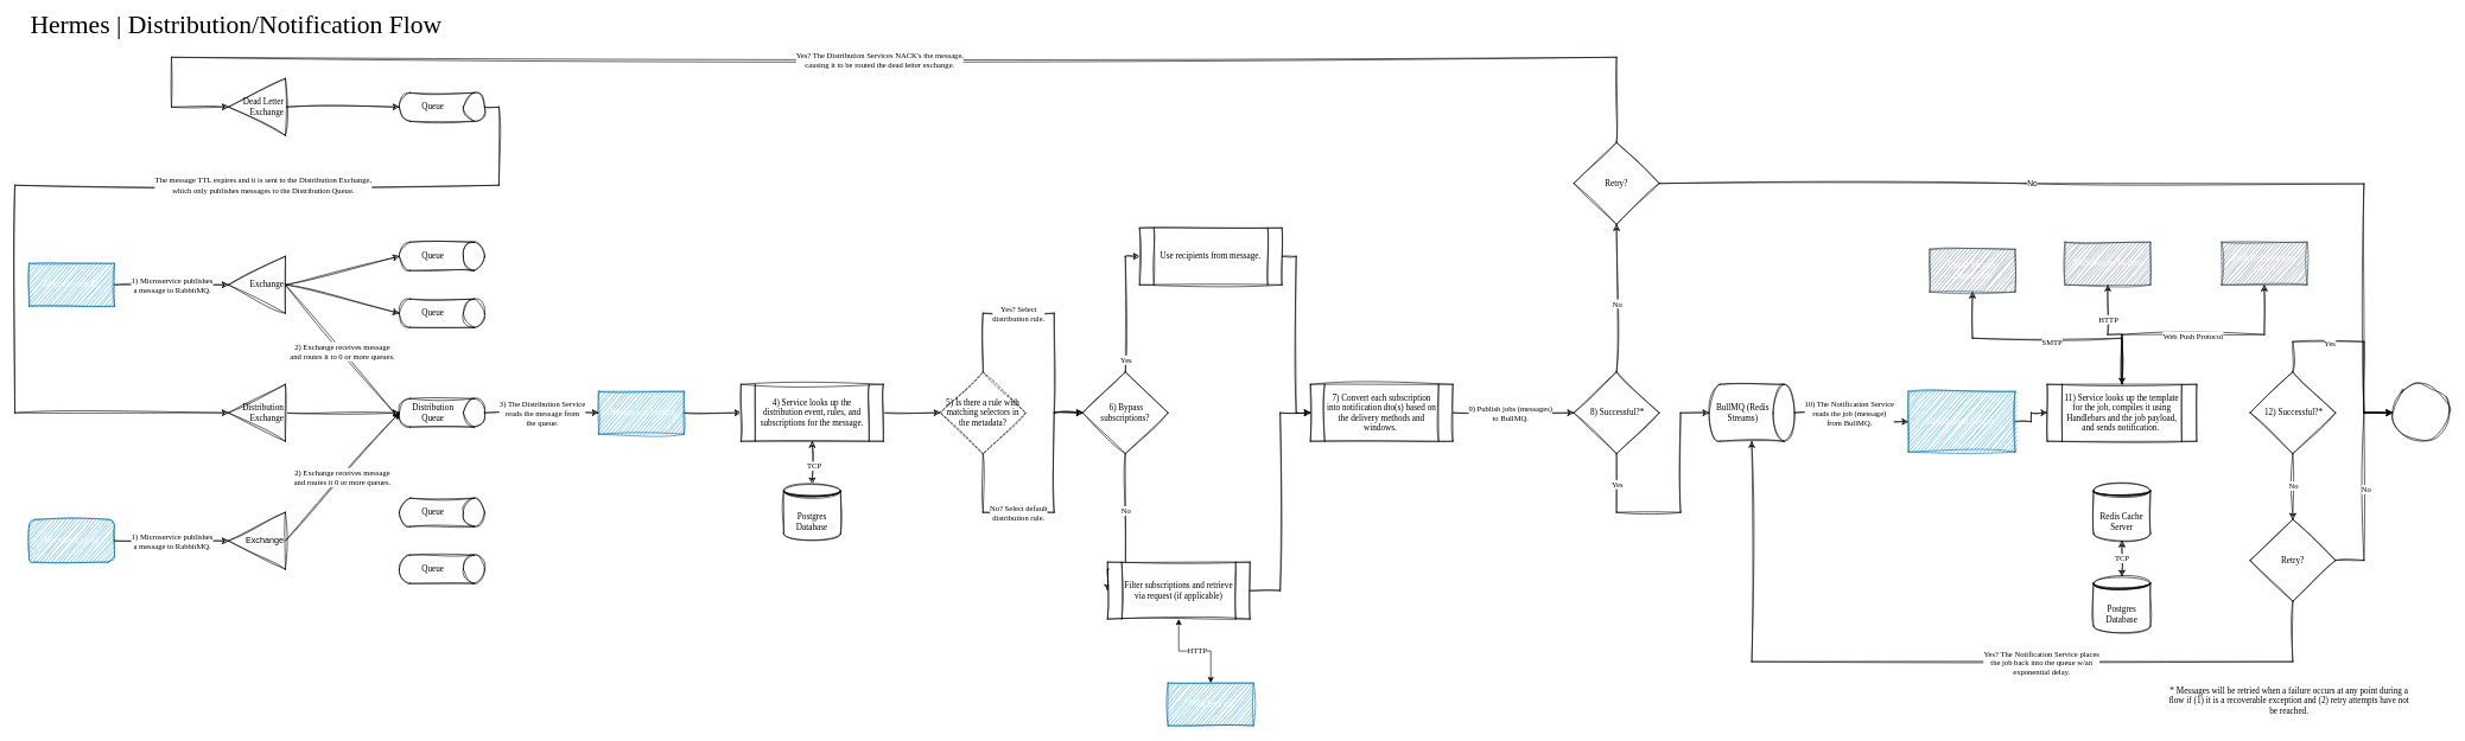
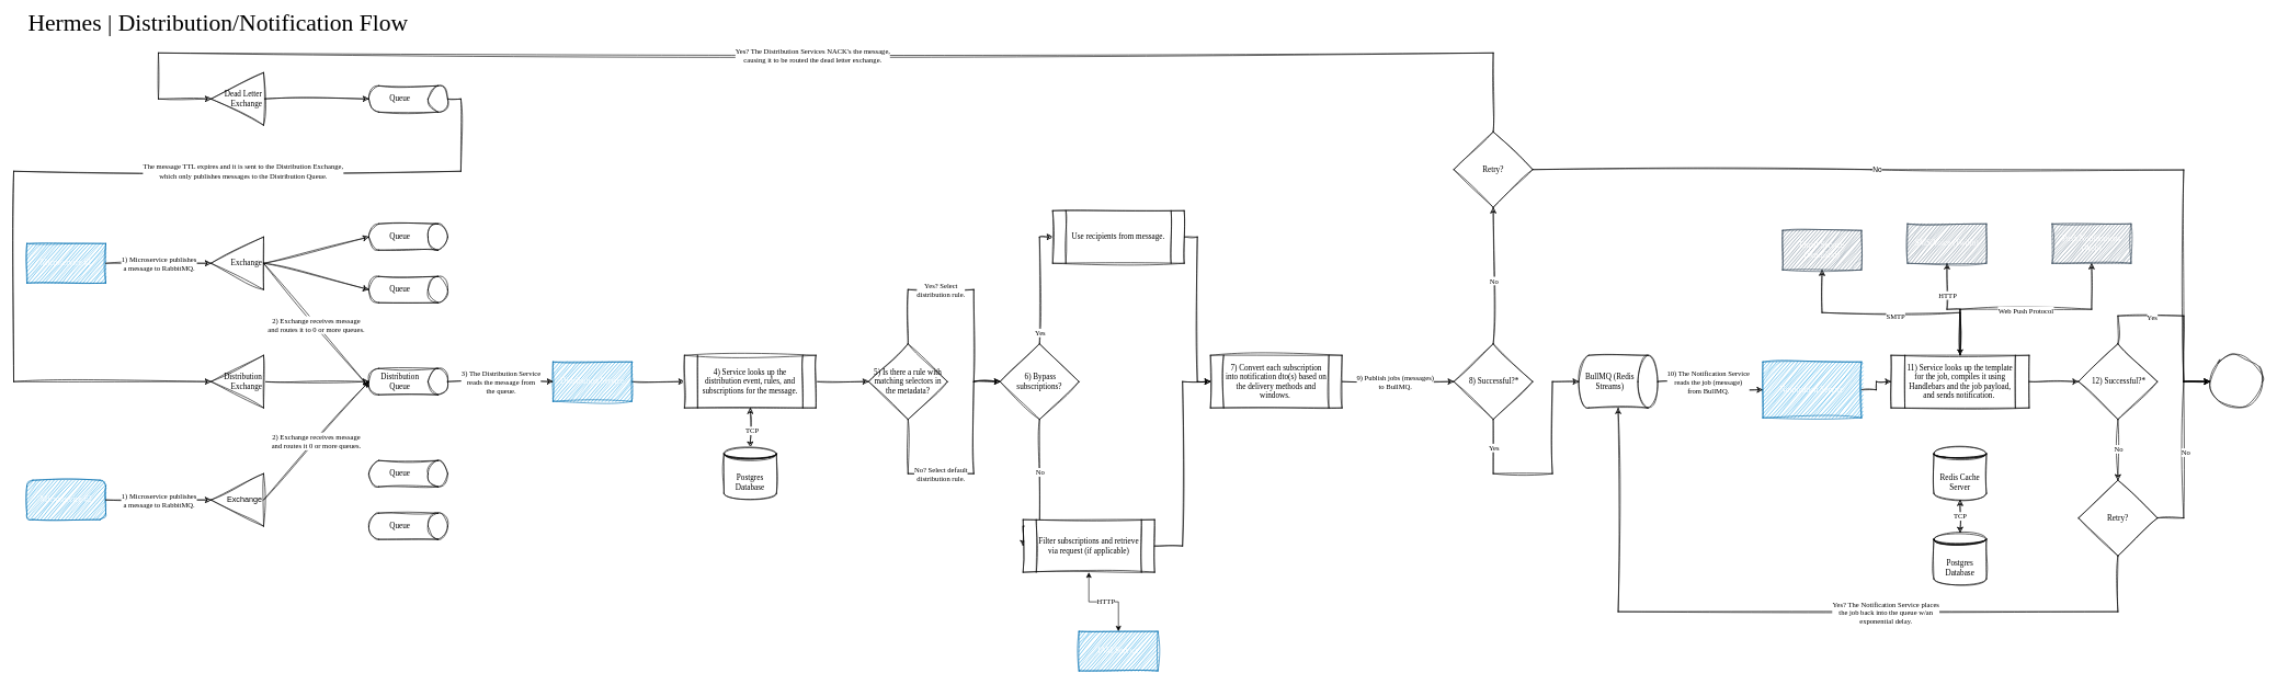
- <mxCell id="29" value="&lt;font data-font-src=&quot;https://fonts.googleapis.com/css?family=Fredericka+the+Great&quot; face=&quot;Fredericka the Great&quot;&gt;5) Is there a rule with matching selectors in the metadata?&lt;/font&gt;" style="rhombus;whiteSpace=wrap;html=1;sketch=1;curveFitting=1;jiggle=2;dashed=1;" parent="1" vertex="1"><mxGeometry x="1320" y="522.5" width="120" height="115" as="geometry" /></mxCell>
+ <mxCell id="29" value="&lt;font data-font-src=&quot;https://fonts.googleapis.com/css?family=Fredericka+the+Great&quot; face=&quot;Fredericka the Great&quot;&gt;5) Is there a rule with matching selectors in the metadata?&lt;/font&gt;" style="rhombus;whiteSpace=wrap;html=1;sketch=1;curveFitting=1;jiggle=2;" parent="1" vertex="1"><mxGeometry x="1320" y="522.5" width="120" height="115" as="geometry" /></mxCell>
+ <mxCell id="55" style="edgeStyle=orthogonalEdgeStyle;rounded=0;orthogonalLoop=1;jettySize=auto;html=1;entryX=0;entryY=0.5;entryDx=0;entryDy=0;sketch=1;curveFitting=1;jiggle=2;" parent="1" source="56" target="64" edge="1"><mxGeometry relative="1" as="geometry" /></mxCell>
- <mxCell id="77" value="&lt;font data-font-src=&quot;https://fonts.googleapis.com/css?family=Fredericka+the+Great&quot; face=&quot;Fredericka the Great&quot;&gt;* Messages will be retried when a failure occurs at any point during a flow if (1) it is a recoverable exception and (2) retry attempts have not be reached.&lt;/font&gt;" style="text;html=1;strokeColor=none;fillColor=none;align=center;verticalAlign=middle;whiteSpace=wrap;rounded=0;" parent="1" vertex="1"><mxGeometry x="3040" y="950" width="350" height="70" as="geometry" /></mxCell>
